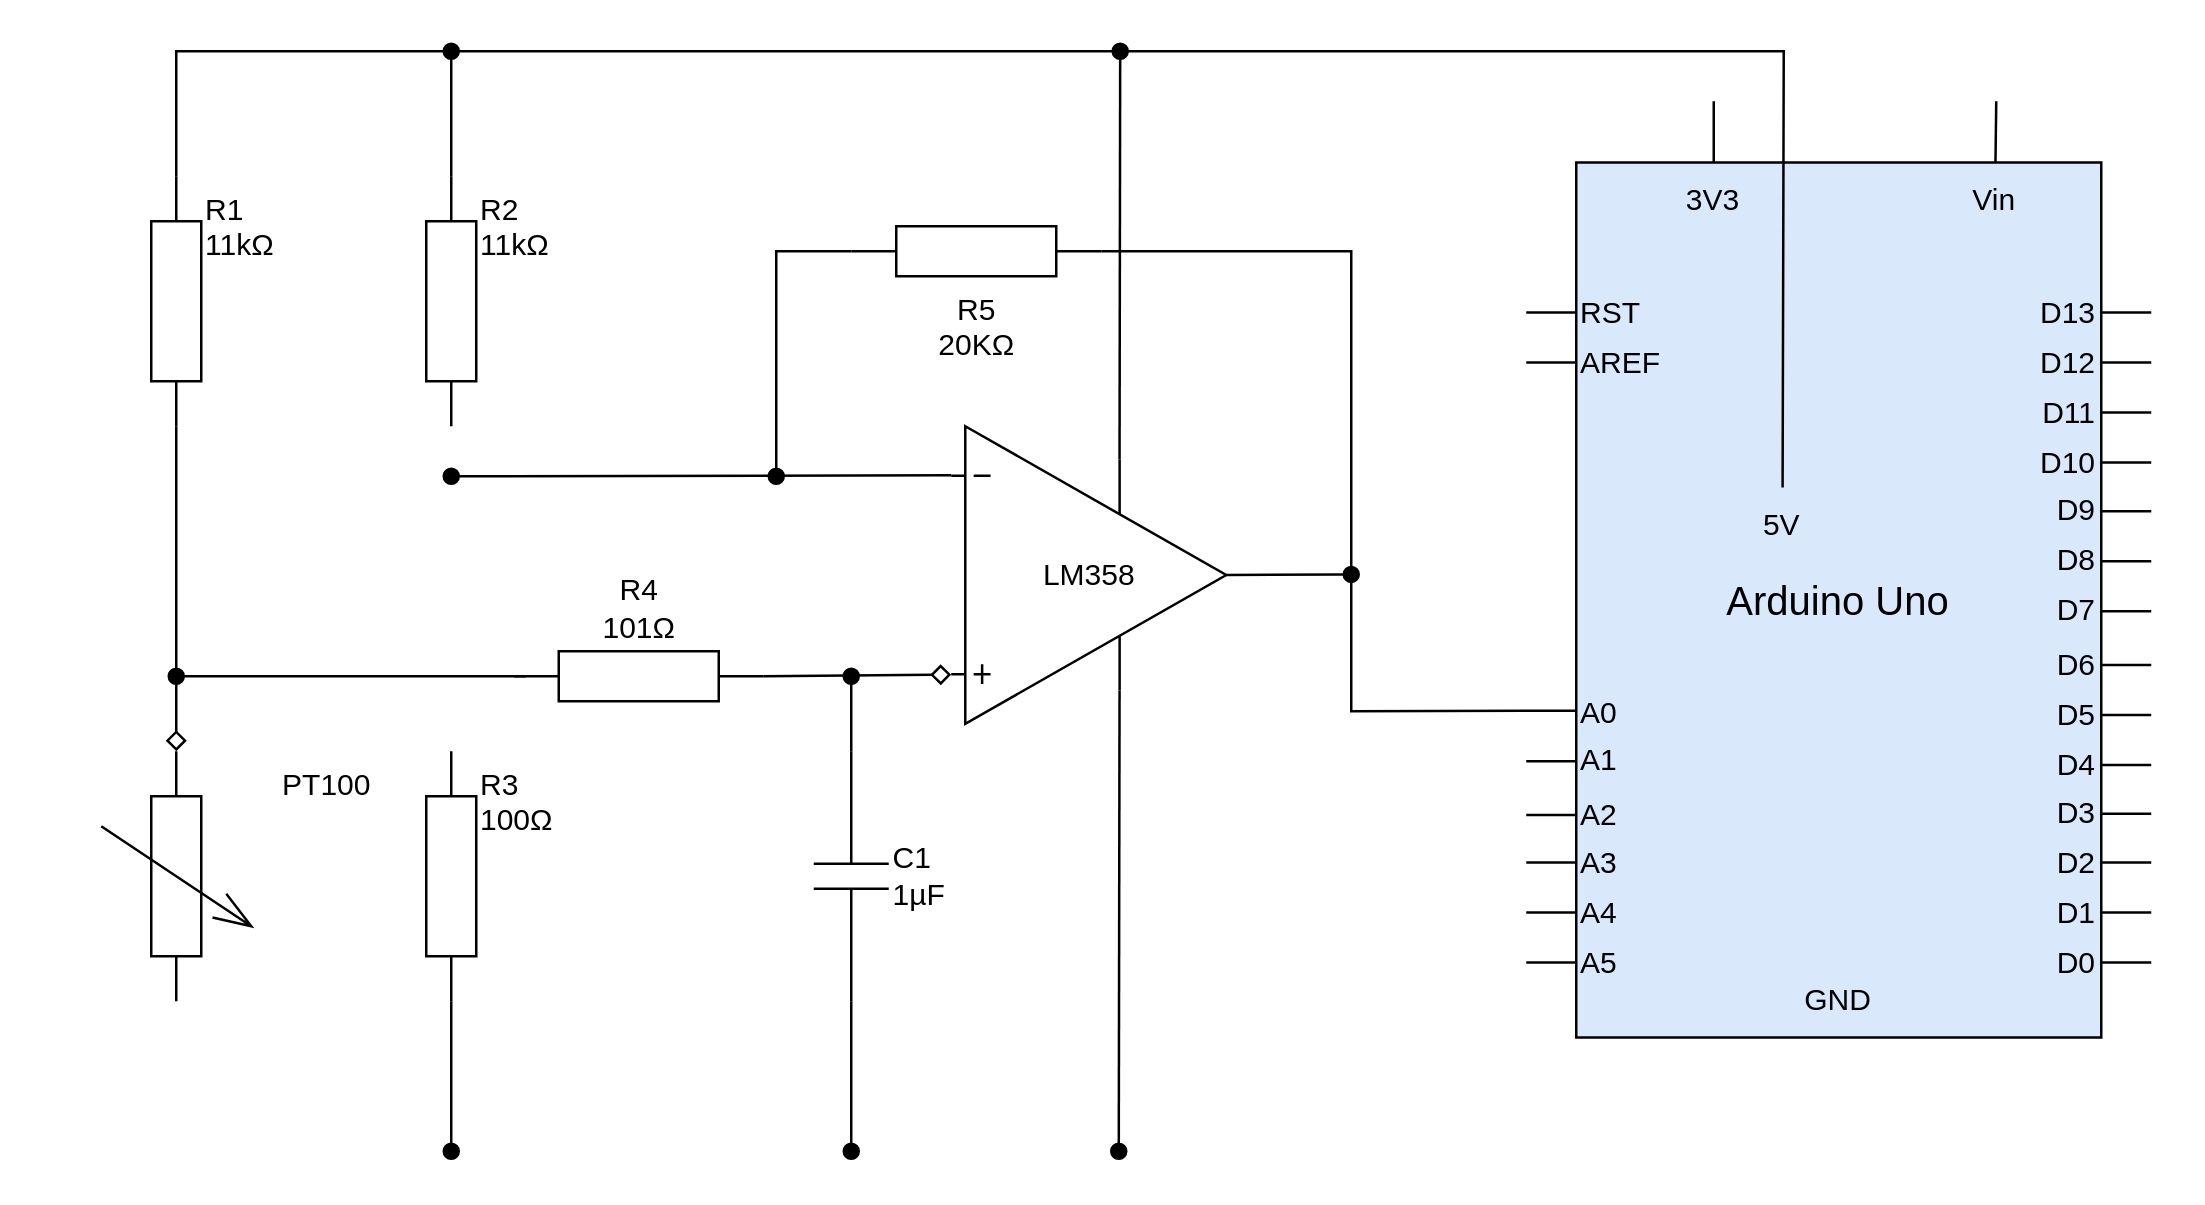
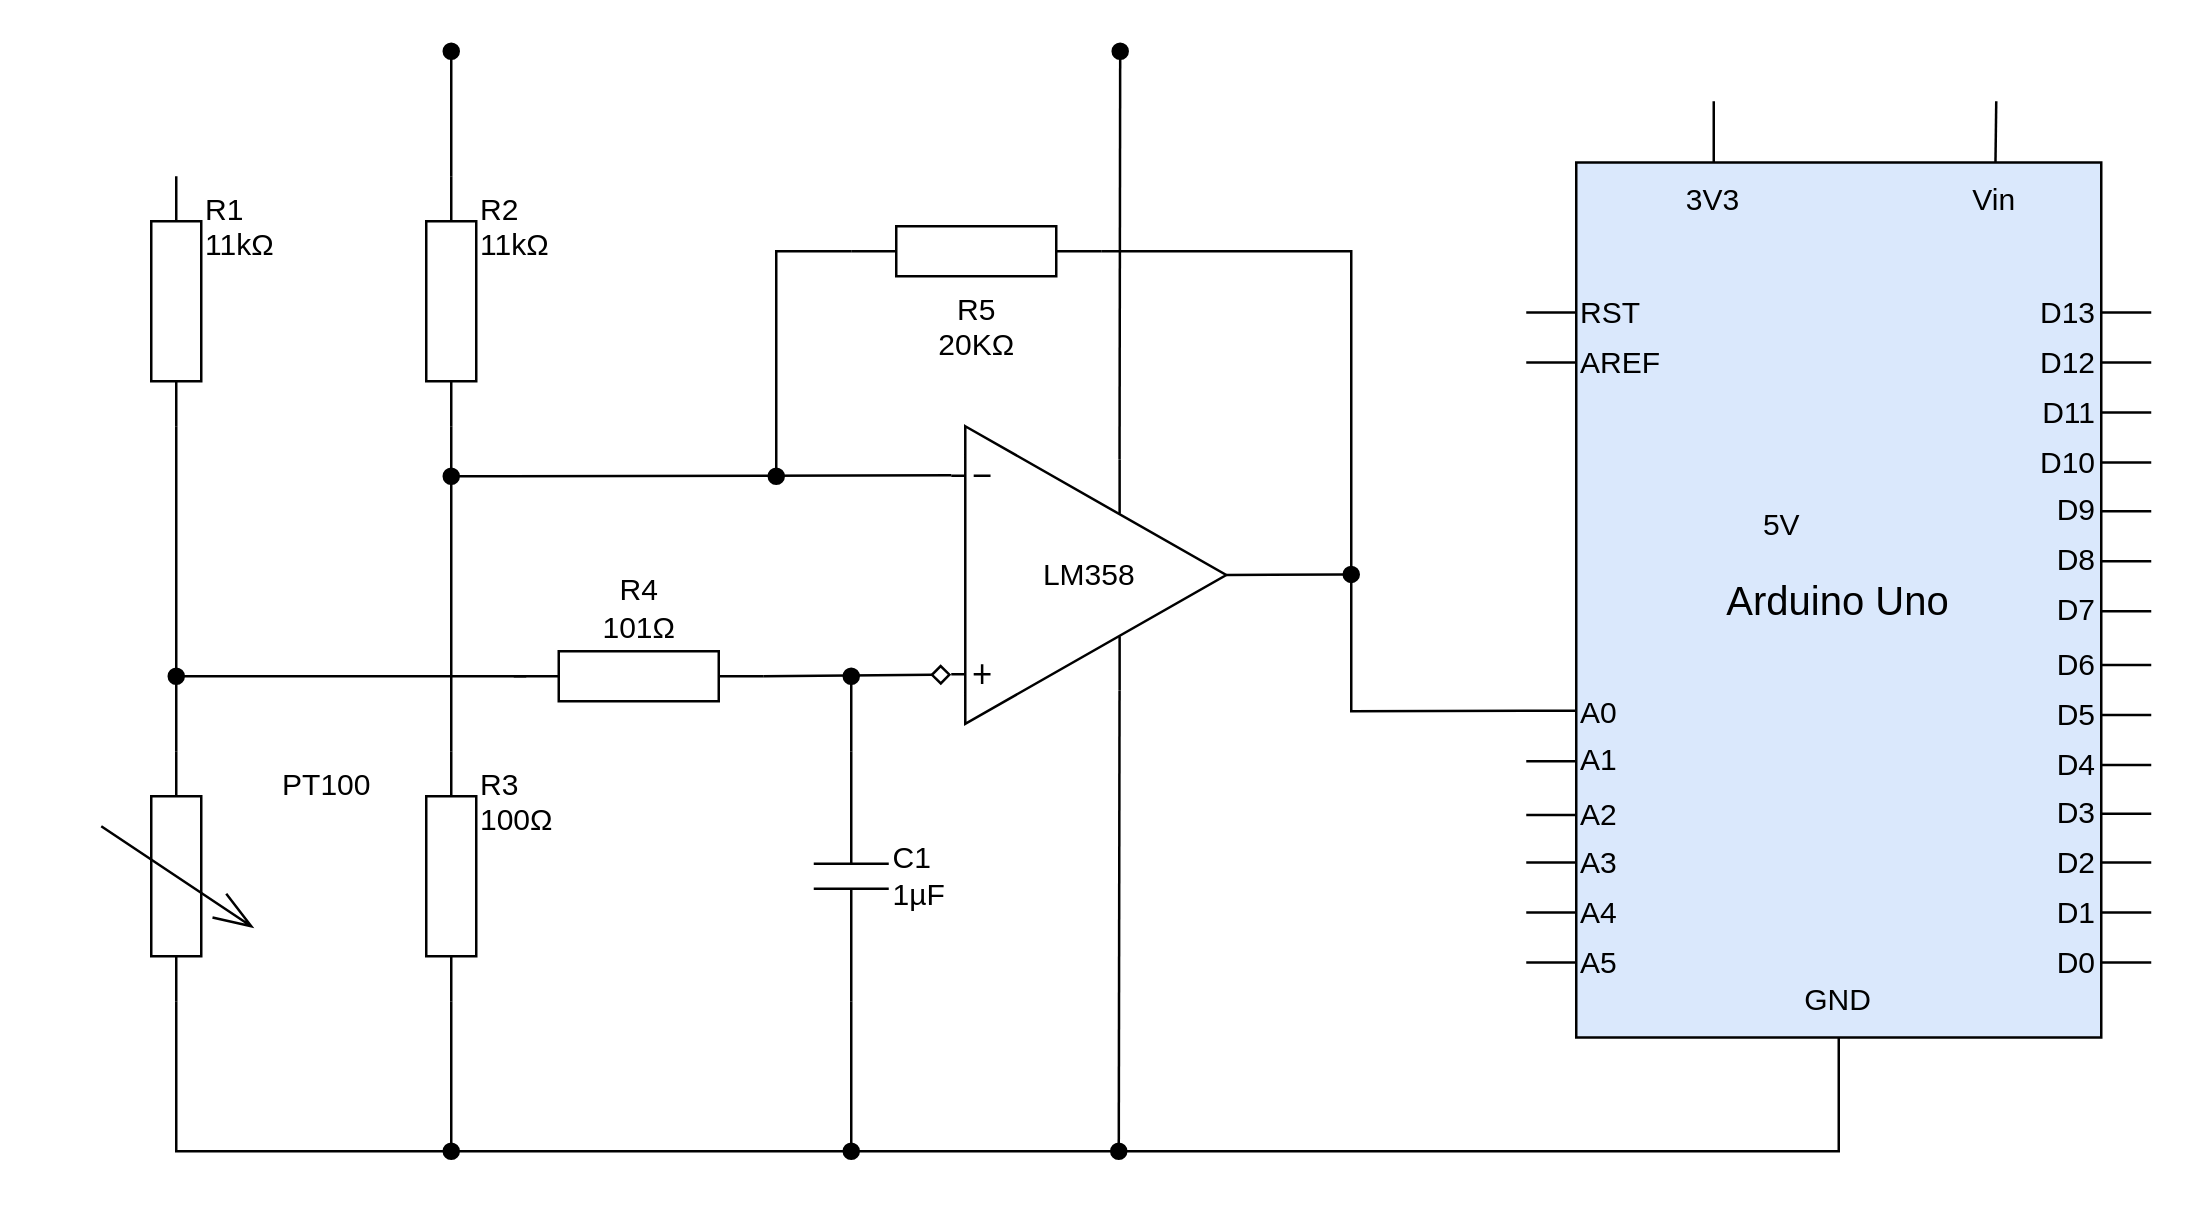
- <mxCell id="43" style="edgeStyle=none;html=1;rounded=0;strokeColor=default;align=center;verticalAlign=middle;fontFamily=Helvetica;fontSize=11;fontColor=default;labelBackgroundColor=default;endArrow=none;endFill=0;curved=0;entryX=0;entryY=0.5;entryDx=0;entryDy=0;entryPerimeter=0;" edge="1" parent="1" source="44" target="7"><mxGeometry relative="1" as="geometry"><mxPoint x="70.833" as="targetPoint" y="20" /><Array as="points"><mxPoint x="713" y="20" /><mxPoint x="70" y="20" /></Array></mxGeometry></mxCell>
+ <mxCell id="12" style="edgeStyle=none;html=1;exitX=1;exitY=0.5;exitDx=0;exitDy=0;exitPerimeter=0;entryX=0;entryY=0.5;entryDx=0;entryDy=0;entryPerimeter=0;endArrow=none;endFill=0;" edge="1" parent="1" source="9" target="11"><mxGeometry relative="1" as="geometry" /></mxCell>
- <mxCell id="13" style="edgeStyle=none;html=1;exitX=1;exitY=0.5;exitDx=0;exitDy=0;exitPerimeter=0;entryX=0;entryY=0.5;entryDx=0;entryDy=0;entryPerimeter=0;endArrow=diamond;endFill=0;" edge="1" parent="1" source="7" target="15"><mxGeometry relative="1" as="geometry"><mxPoint x="100" y="200" as="sourcePoint" /><mxPoint x="80" y="240" as="targetPoint" /></mxGeometry></mxCell>
+ <mxCell id="13" style="edgeStyle=none;html=1;exitX=1;exitY=0.5;exitDx=0;exitDy=0;exitPerimeter=0;entryX=0;entryY=0.5;entryDx=0;entryDy=0;entryPerimeter=0;endArrow=none;endFill=0;" edge="1" parent="1" source="7" target="15"><mxGeometry relative="1" as="geometry"><mxPoint x="100" y="200" as="sourcePoint" /><mxPoint x="80" y="240" as="targetPoint" /></mxGeometry></mxCell>
+ <mxCell id="14" style="edgeStyle=none;html=1;exitX=1;exitY=0.5;exitDx=0;exitDy=0;exitPerimeter=0;rounded=0;curved=0;entryX=0.5;entryY=1;entryDx=0;entryDy=0;endArrow=none;endFill=0;" edge="1" parent="1" source="15" target="40"><mxGeometry relative="1" as="geometry"><mxPoint x="590" y="460" as="targetPoint" /><Array as="points"><mxPoint x="70" y="460" /><mxPoint x="430" y="460" /><mxPoint x="735" y="460" /></Array></mxGeometry></mxCell>
